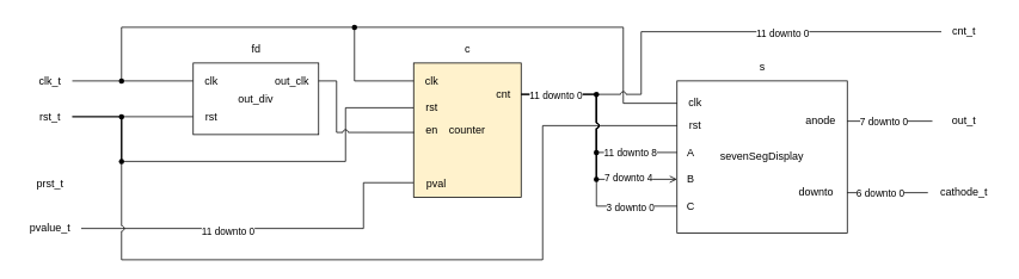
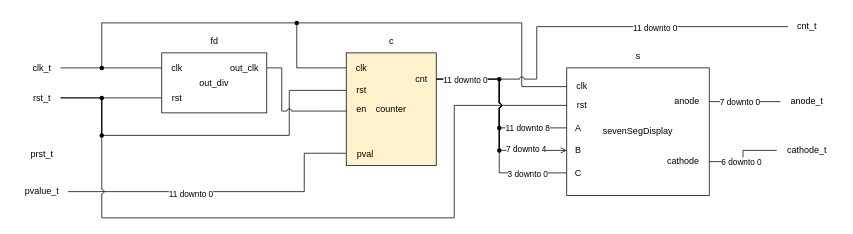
- <mxCell id="31" value="out_t" style="text;html=1;align=center;verticalAlign=middle;resizable=0;points=[];autosize=1;strokeColor=none;fillColor=none;" vertex="1" parent="1"><mxGeometry x="1040" y="120" width="70" height="30" as="geometry" /></mxCell>
+ <mxCell id="31" value="anode_t" style="text;html=1;align=center;verticalAlign=middle;resizable=0;points=[];autosize=1;strokeColor=none;fillColor=none;" vertex="1" parent="1"><mxGeometry x="1040" y="120" width="70" height="30" as="geometry" /></mxCell>
- <mxCell id="42" value="downto" style="text;html=1;align=center;verticalAlign=middle;resizable=0;points=[];autosize=1;strokeColor=none;fillColor=none;" vertex="1" parent="33"><mxGeometry x="120" y="140" width="70" height="30" as="geometry" /></mxCell>
+ <mxCell id="42" value="cathode" style="text;html=1;align=center;verticalAlign=middle;resizable=0;points=[];autosize=1;strokeColor=none;fillColor=none;" vertex="1" parent="33"><mxGeometry x="120" y="140" width="70" height="30" as="geometry" /></mxCell>
- <mxCell id="32" value="cathode_t" style="text;html=1;align=center;verticalAlign=middle;resizable=0;points=[];autosize=1;strokeColor=none;fillColor=none;" vertex="1" parent="1"><mxGeometry x="1035" y="200" width="80" height="30" as="geometry" /></mxCell>
+ <mxCell id="32" value="cathode_t" style="text;html=1;align=center;verticalAlign=middle;resizable=0;points=[];autosize=1;strokeColor=none;fillColor=none;" vertex="1" parent="1"><mxGeometry x="1035" y="185" width="80" height="30" as="geometry" /></mxCell>
